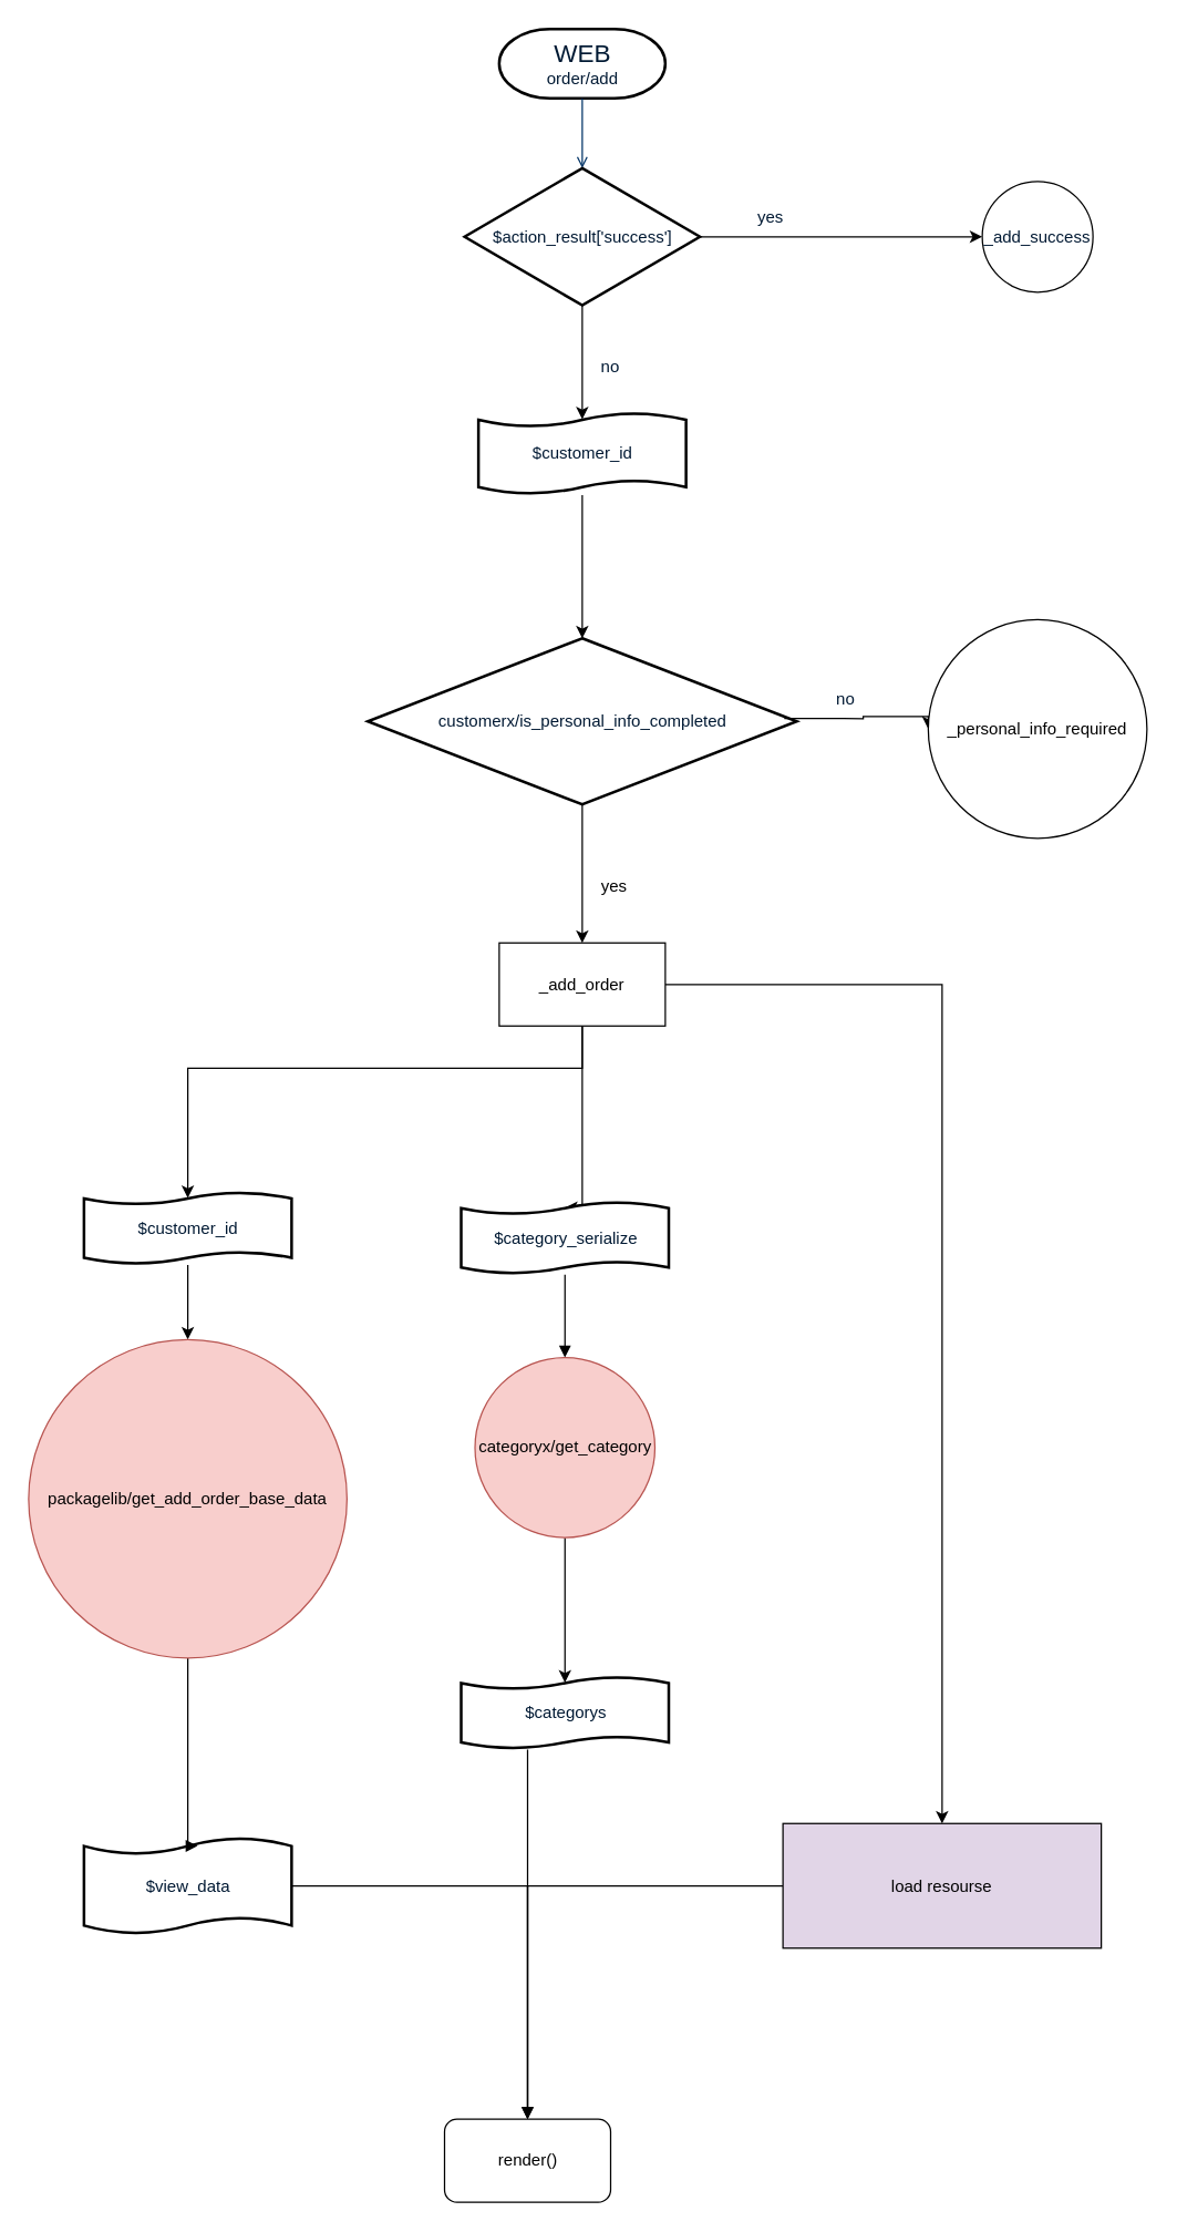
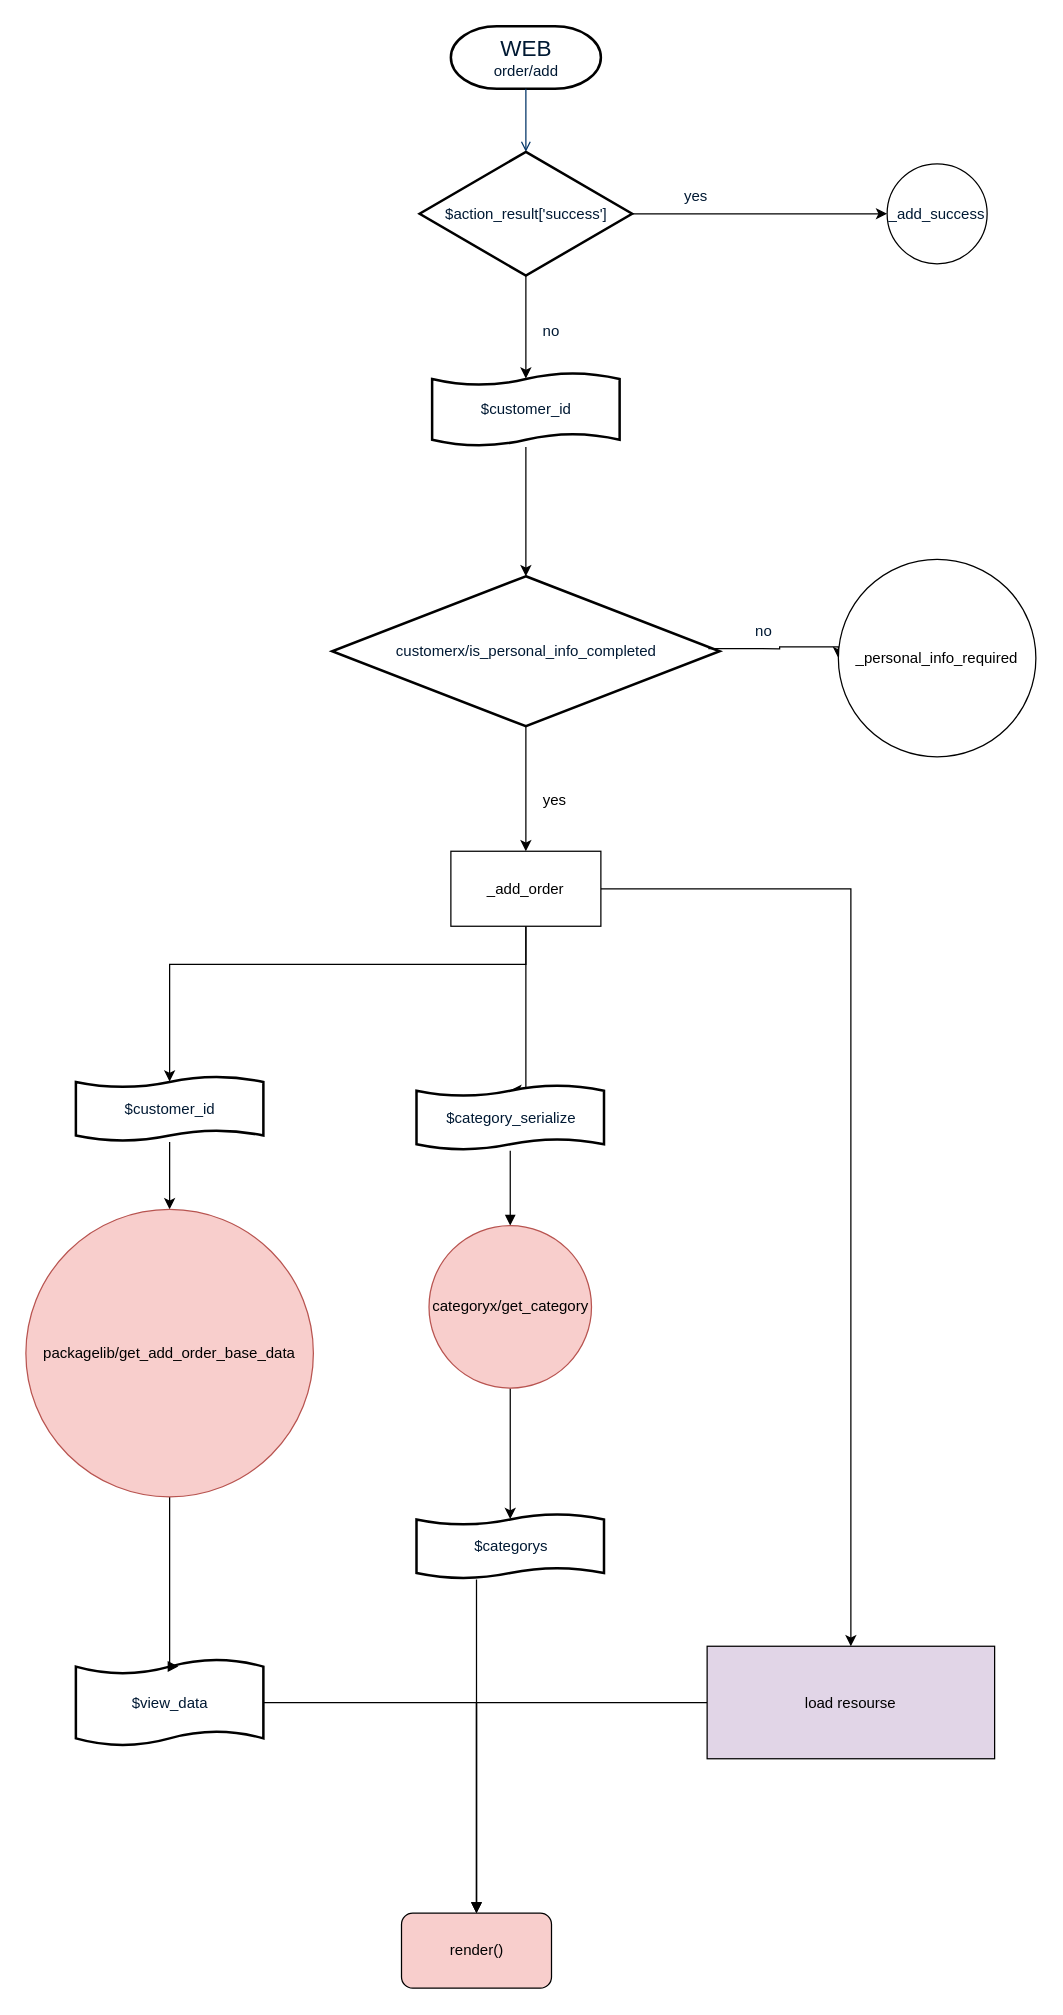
- <mxCell id="33" value="render()" style="rounded=1;whiteSpace=wrap;html=1;" parent="1" vertex="1"><mxGeometry x="320.5" y="1530" width="120" height="60" as="geometry" /></mxCell>
+ <mxCell id="33" value="render()" style="rounded=1;whiteSpace=wrap;html=1;fillColor=#f8cecc;" parent="1" vertex="1"><mxGeometry x="320.5" y="1530" width="120" height="60" as="geometry" /></mxCell>
